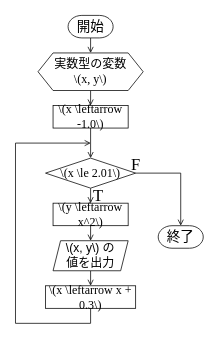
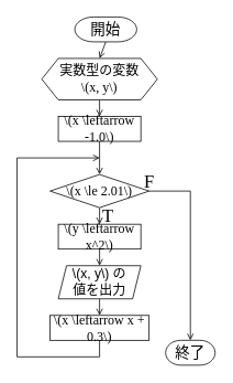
- <mxCell id="3" value="開始" style="strokeWidth=1;html=1;shape=mxgraph.flowchart.terminator;whiteSpace=wrap;fontFamily=Lucida Console;fontSize=18;" parent="1" vertex="1"><mxGeometry x="90" y="20" width="60" height="30" as="geometry" /></mxCell>
+ <mxCell id="3" value="開始" style="strokeWidth=1;html=1;shape=mxgraph.flowchart.terminator;whiteSpace=wrap;fontFamily=Lucida Console;fontSize=18;" parent="1" vertex="1"><mxGeometry x="90" y="20" width="75" height="30" as="geometry" /></mxCell>
- <mxCell id="19" value="終了" style="strokeWidth=1;html=1;shape=mxgraph.flowchart.terminator;whiteSpace=wrap;fontFamily=Lucida Console;fontSize=18;" parent="1" vertex="1"><mxGeometry x="210" y="300" width="60" height="30" as="geometry" /></mxCell>
+ <mxCell id="19" value="終了" style="strokeWidth=1;html=1;shape=mxgraph.flowchart.terminator;whiteSpace=wrap;fontFamily=Lucida Console;fontSize=18;" parent="1" vertex="1"><mxGeometry x="200" y="410" width="60" height="30" as="geometry" /></mxCell>
